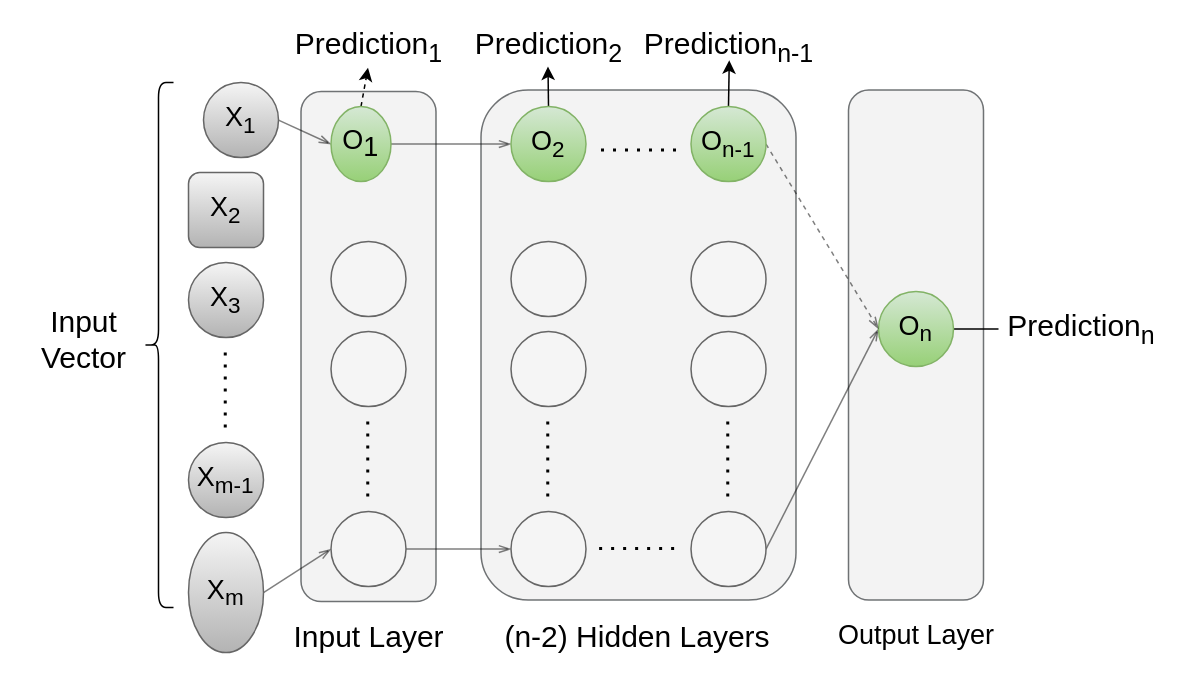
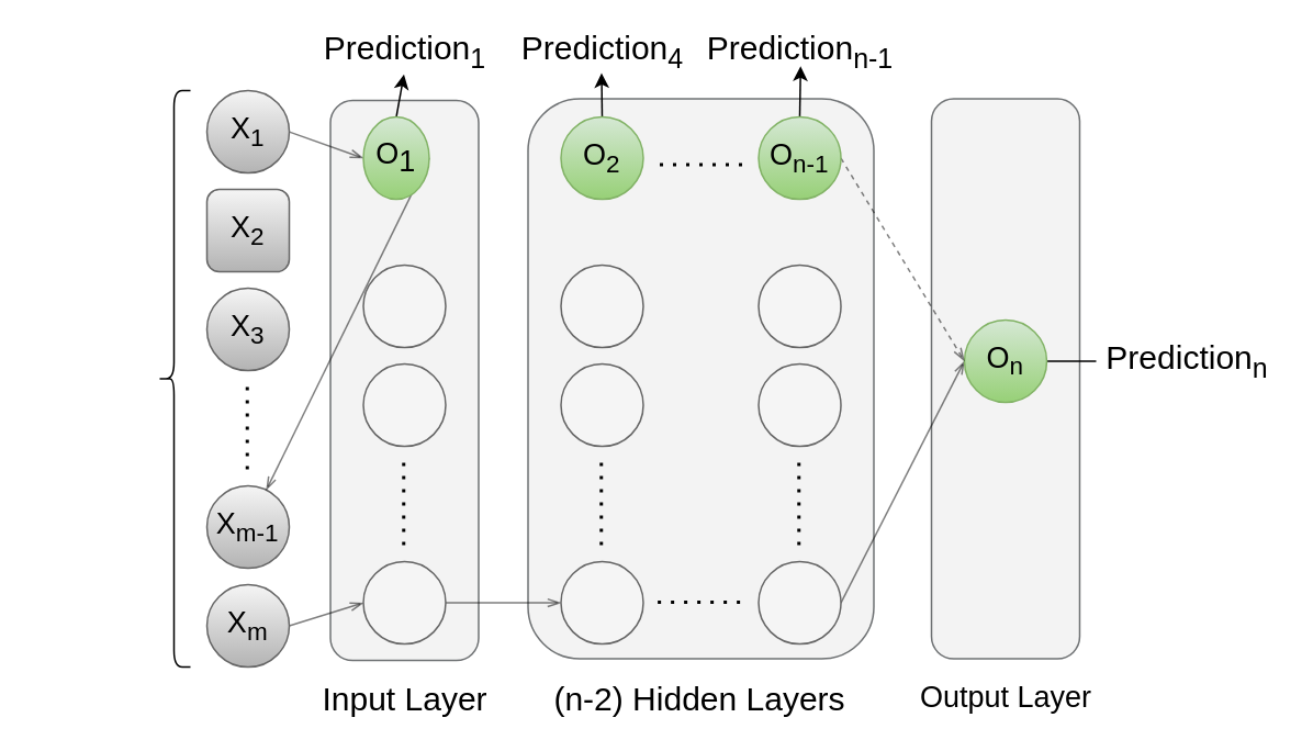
- <mxCell id="41" value="&lt;div style=&quot;font-size: 20px&quot;&gt;&lt;font style=&quot;font-size: 20px&quot;&gt;Prediction&lt;sub&gt;2&lt;/sub&gt;&lt;/font&gt;&lt;/div&gt;" style="text;html=1;align=center;verticalAlign=middle;resizable=0;points=[];autosize=1;" vertex="1" parent="1"><mxGeometry x="310" y="20.56" width="110" height="20" as="geometry" /></mxCell>
+ <mxCell id="41" value="&lt;div style=&quot;font-size: 20px&quot;&gt;&lt;font style=&quot;font-size: 20px&quot;&gt;Prediction&lt;sub&gt;4&lt;/sub&gt;&lt;/font&gt;&lt;/div&gt;" style="text;html=1;align=center;verticalAlign=middle;resizable=0;points=[];autosize=1;" vertex="1" parent="1"><mxGeometry x="310" y="20.56" width="110" height="20" as="geometry" /></mxCell>
- <mxCell id="33" style="edgeStyle=none;rounded=0;orthogonalLoop=1;jettySize=auto;html=1;exitX=0.5;exitY=0;exitDx=0;exitDy=0;entryX=0.497;entryY=1.208;entryDx=0;entryDy=0;entryPerimeter=0;startArrow=none;startFill=0;endArrow=classic;endFill=1;dashed=1;" edge="1" parent="1" source="35" target="40"><mxGeometry relative="1" as="geometry" /></mxCell>
+ <mxCell id="33" style="edgeStyle=none;rounded=0;orthogonalLoop=1;jettySize=auto;html=1;exitX=0.5;exitY=0;exitDx=0;exitDy=0;entryX=0.497;entryY=1.208;entryDx=0;entryDy=0;entryPerimeter=0;startArrow=none;startFill=0;endArrow=classic;endFill=1;" edge="1" parent="1" source="35" target="40"><mxGeometry relative="1" as="geometry" /></mxCell>
- <mxCell id="6" value="&lt;font style=&quot;font-size: 18px&quot;&gt;X&lt;sub&gt;1&lt;/sub&gt;&lt;/font&gt;" style="ellipse;whiteSpace=wrap;html=1;aspect=fixed;strokeWidth=1;gradientColor=#b3b3b3;fillColor=#f5f5f5;strokeColor=#666666;" vertex="1" parent="1"><mxGeometry x="135" y="54.56" width="50" height="50" as="geometry" /></mxCell>
+ <mxCell id="6" value="&lt;font style=&quot;font-size: 18px&quot;&gt;X&lt;sub&gt;1&lt;/sub&gt;&lt;/font&gt;" style="ellipse;whiteSpace=wrap;html=1;aspect=fixed;strokeWidth=1;gradientColor=#b3b3b3;fillColor=#f5f5f5;strokeColor=#666666;" vertex="1" parent="1"><mxGeometry x="125" y="54.56" width="50" height="50" as="geometry" /></mxCell>
- <mxCell id="34" style="edgeStyle=none;rounded=0;orthogonalLoop=1;jettySize=auto;html=1;exitX=1;exitY=0.5;exitDx=0;exitDy=0;startArrow=none;startFill=0;endArrow=openThin;endFill=0;opacity=50;" edge="1" parent="1" source="35" target="44"><mxGeometry relative="1" as="geometry" /></mxCell>
+ <mxCell id="34" style="edgeStyle=none;rounded=0;orthogonalLoop=1;jettySize=auto;html=1;exitX=1;exitY=0.5;exitDx=0;exitDy=0;startArrow=none;startFill=0;endArrow=openThin;endFill=0;opacity=50;" edge="1" parent="1" source="35" target="9"><mxGeometry relative="1" as="geometry" /></mxCell>
- <mxCell id="30" value="&lt;div style=&quot;font-size: 20px&quot;&gt;&lt;font style=&quot;font-size: 20px&quot;&gt;Input&lt;/font&gt;&lt;/div&gt;&lt;div style=&quot;font-size: 20px&quot;&gt;&lt;font style=&quot;font-size: 20px&quot;&gt;Vector&lt;/font&gt;&lt;/div&gt;" style="text;html=1;align=center;verticalAlign=middle;resizable=0;points=[];autosize=1;" vertex="1" parent="1"><mxGeometry x="20" y="209.56" width="70" height="30" as="geometry" /></mxCell>
- <mxCell id="11" value="&lt;font style=&quot;font-size: 18px&quot;&gt;X&lt;sub&gt;m&lt;/sub&gt;&lt;/font&gt;" style="ellipse;whiteSpace=wrap;html=1;aspect=fixed;strokeWidth=1;gradientColor=#b3b3b3;fillColor=#f5f5f5;strokeColor=#666666;" vertex="1" parent="1"><mxGeometry x="125" y="354.56" width="50" height="80" as="geometry" /></mxCell>
+ <mxCell id="11" value="&lt;font style=&quot;font-size: 18px&quot;&gt;X&lt;sub&gt;m&lt;/sub&gt;&lt;/font&gt;" style="ellipse;whiteSpace=wrap;html=1;aspect=fixed;strokeWidth=1;gradientColor=#b3b3b3;fillColor=#f5f5f5;strokeColor=#666666;" vertex="1" parent="1"><mxGeometry x="125" y="354.56" width="50" height="50" as="geometry" /></mxCell>
